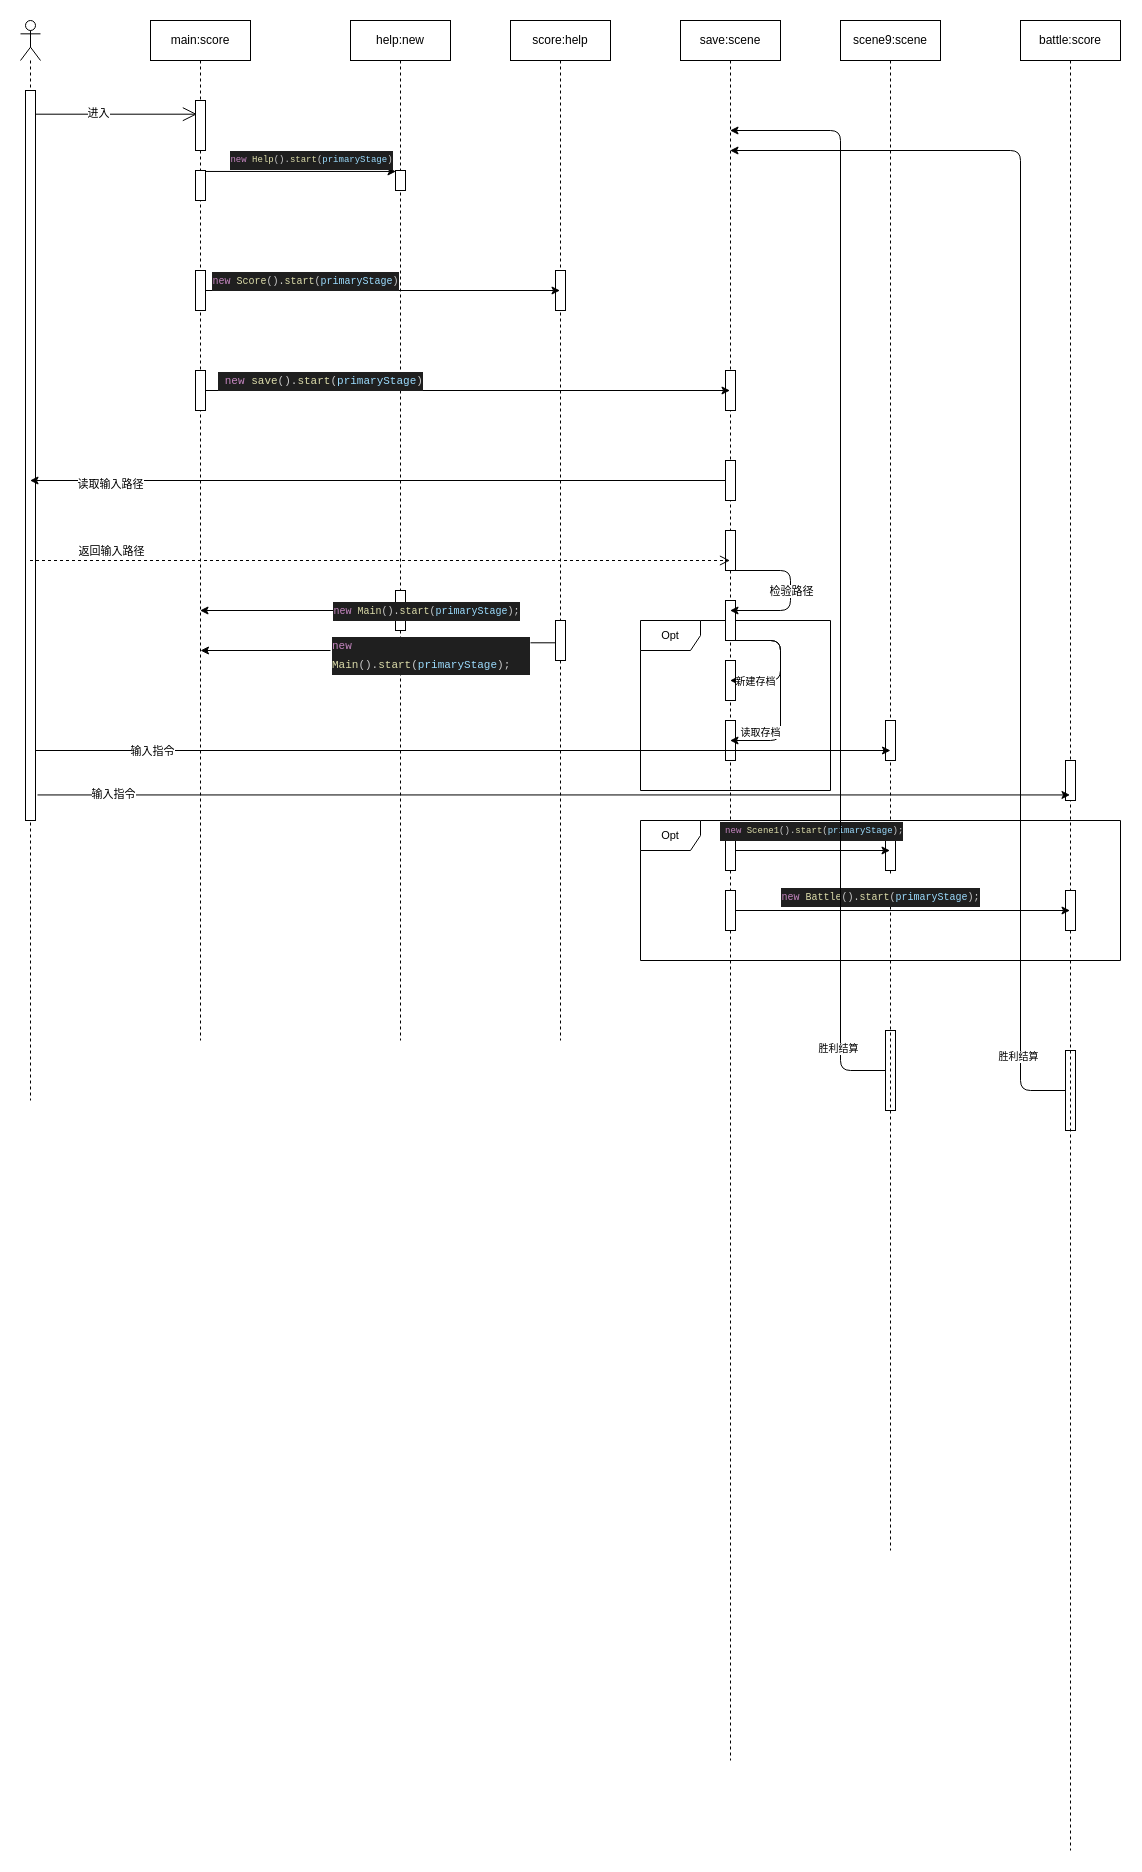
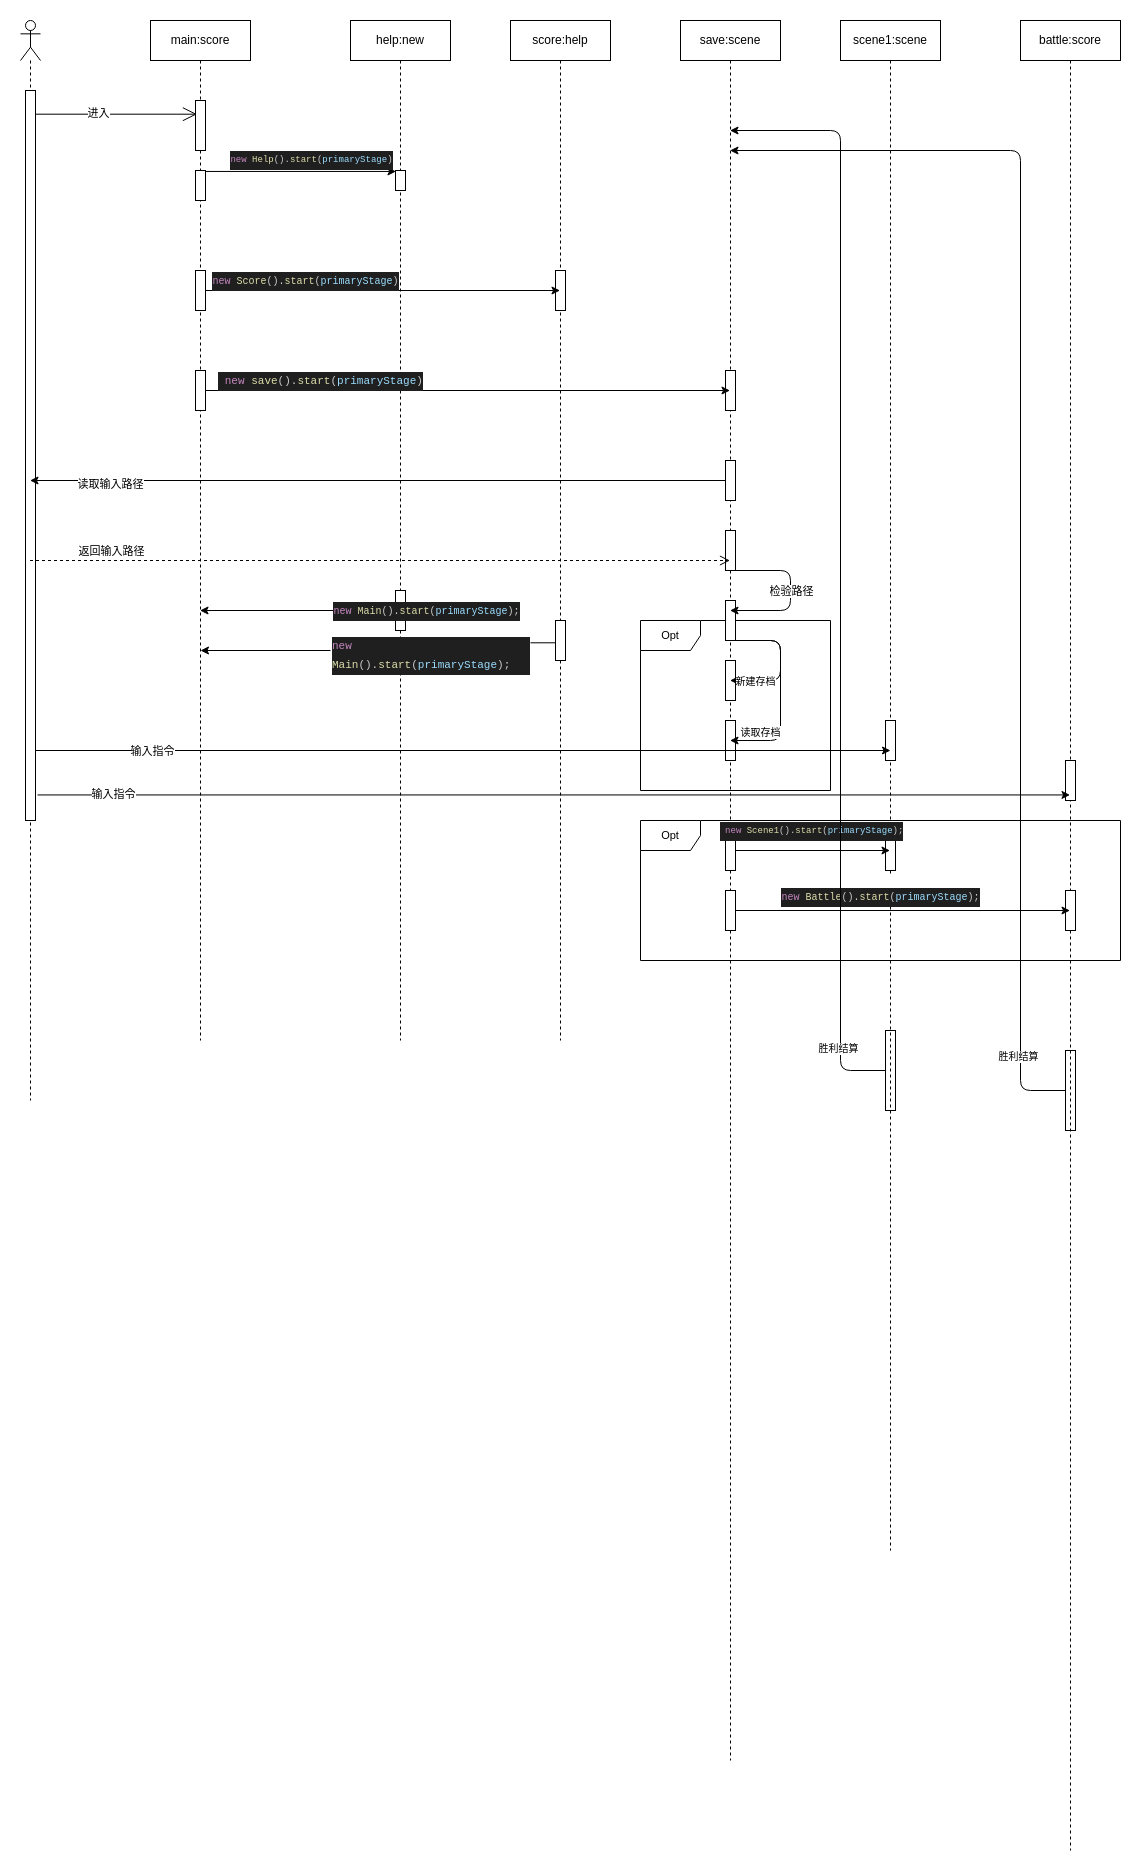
- <mxCell id="28" value="scene9:scene" style="shape=umlLifeline;perimeter=lifelinePerimeter;whiteSpace=wrap;html=1;container=1;collapsible=0;recursiveResize=0;outlineConnect=0;" parent="1" vertex="1"><mxGeometry x="840" y="20" width="100" height="1530" as="geometry" /></mxCell>
+ <mxCell id="28" value="scene1:scene" style="shape=umlLifeline;perimeter=lifelinePerimeter;whiteSpace=wrap;html=1;container=1;collapsible=0;recursiveResize=0;outlineConnect=0;" parent="1" vertex="1"><mxGeometry x="840" y="20" width="100" height="1530" as="geometry" /></mxCell>
